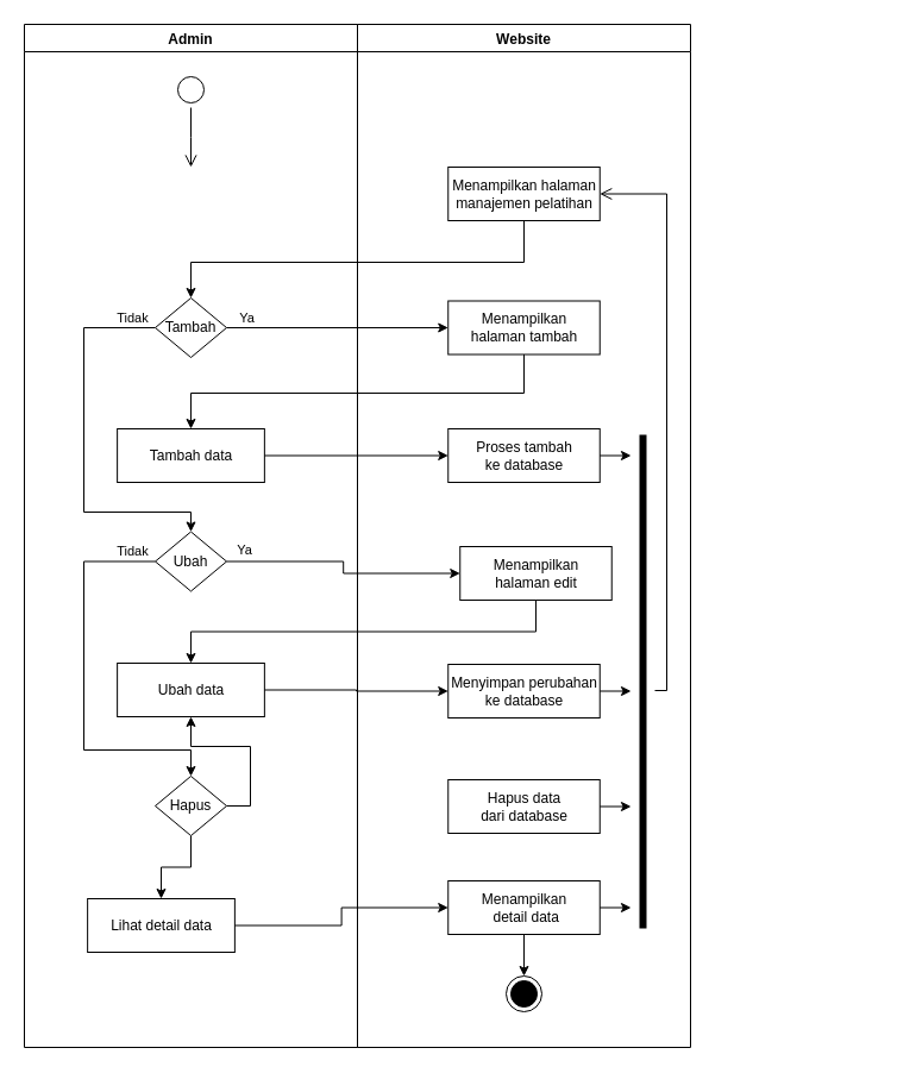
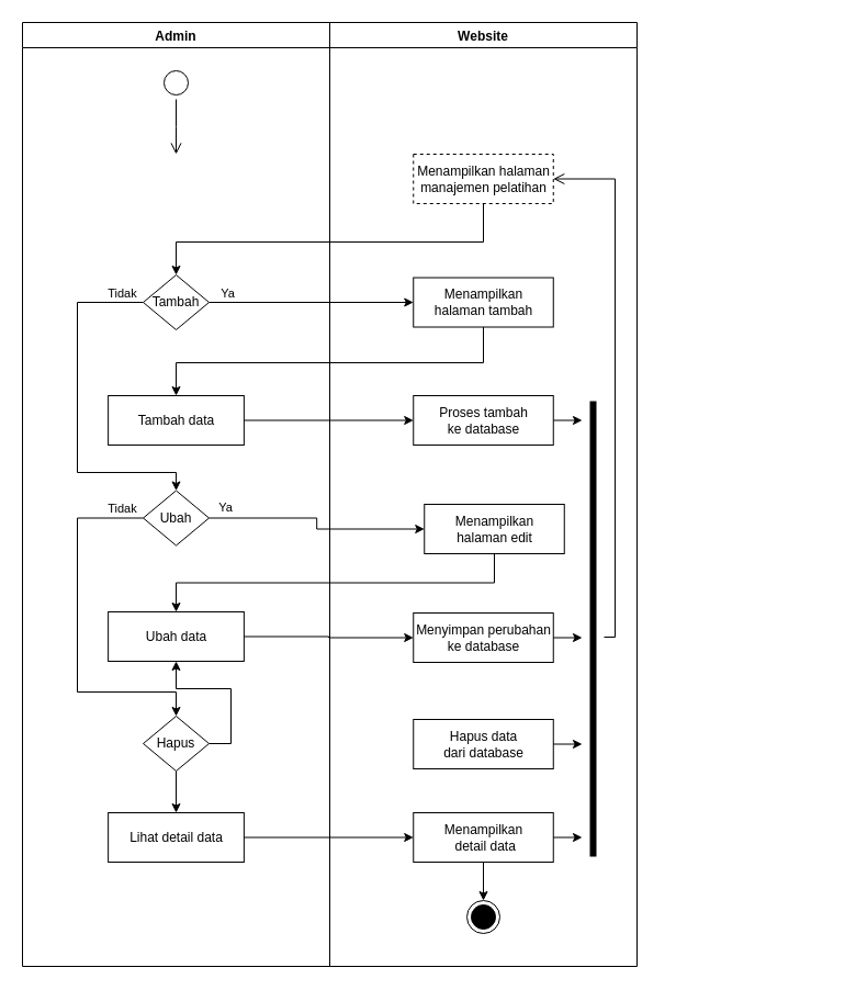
- <mxCell id="3" value="Menampilkan halaman&lt;br&gt;manajemen pelatihan" style="html=1;strokeColor=#000000;fillColor=default;" vertex="1" parent="2"><mxGeometry x="76.25" y="120" width="127.5" height="45" as="geometry" /></mxCell>
+ <mxCell id="3" value="Menampilkan halaman&lt;br&gt;manajemen pelatihan" style="html=1;strokeColor=#000000;fillColor=default;dashed=1;" vertex="1" parent="2"><mxGeometry x="76.25" y="120" width="127.5" height="45" as="geometry" /></mxCell>
- <mxCell id="27" value="Lihat detail data" style="html=1;strokeColor=#000000;fillColor=default;" vertex="1" parent="14"><mxGeometry x="53.13" y="735" width="123.75" height="45" as="geometry" /></mxCell>
+ <mxCell id="27" value="Lihat detail data" style="html=1;strokeColor=#000000;fillColor=default;" vertex="1" parent="14"><mxGeometry x="78.13" y="720" width="123.75" height="45" as="geometry" /></mxCell>
